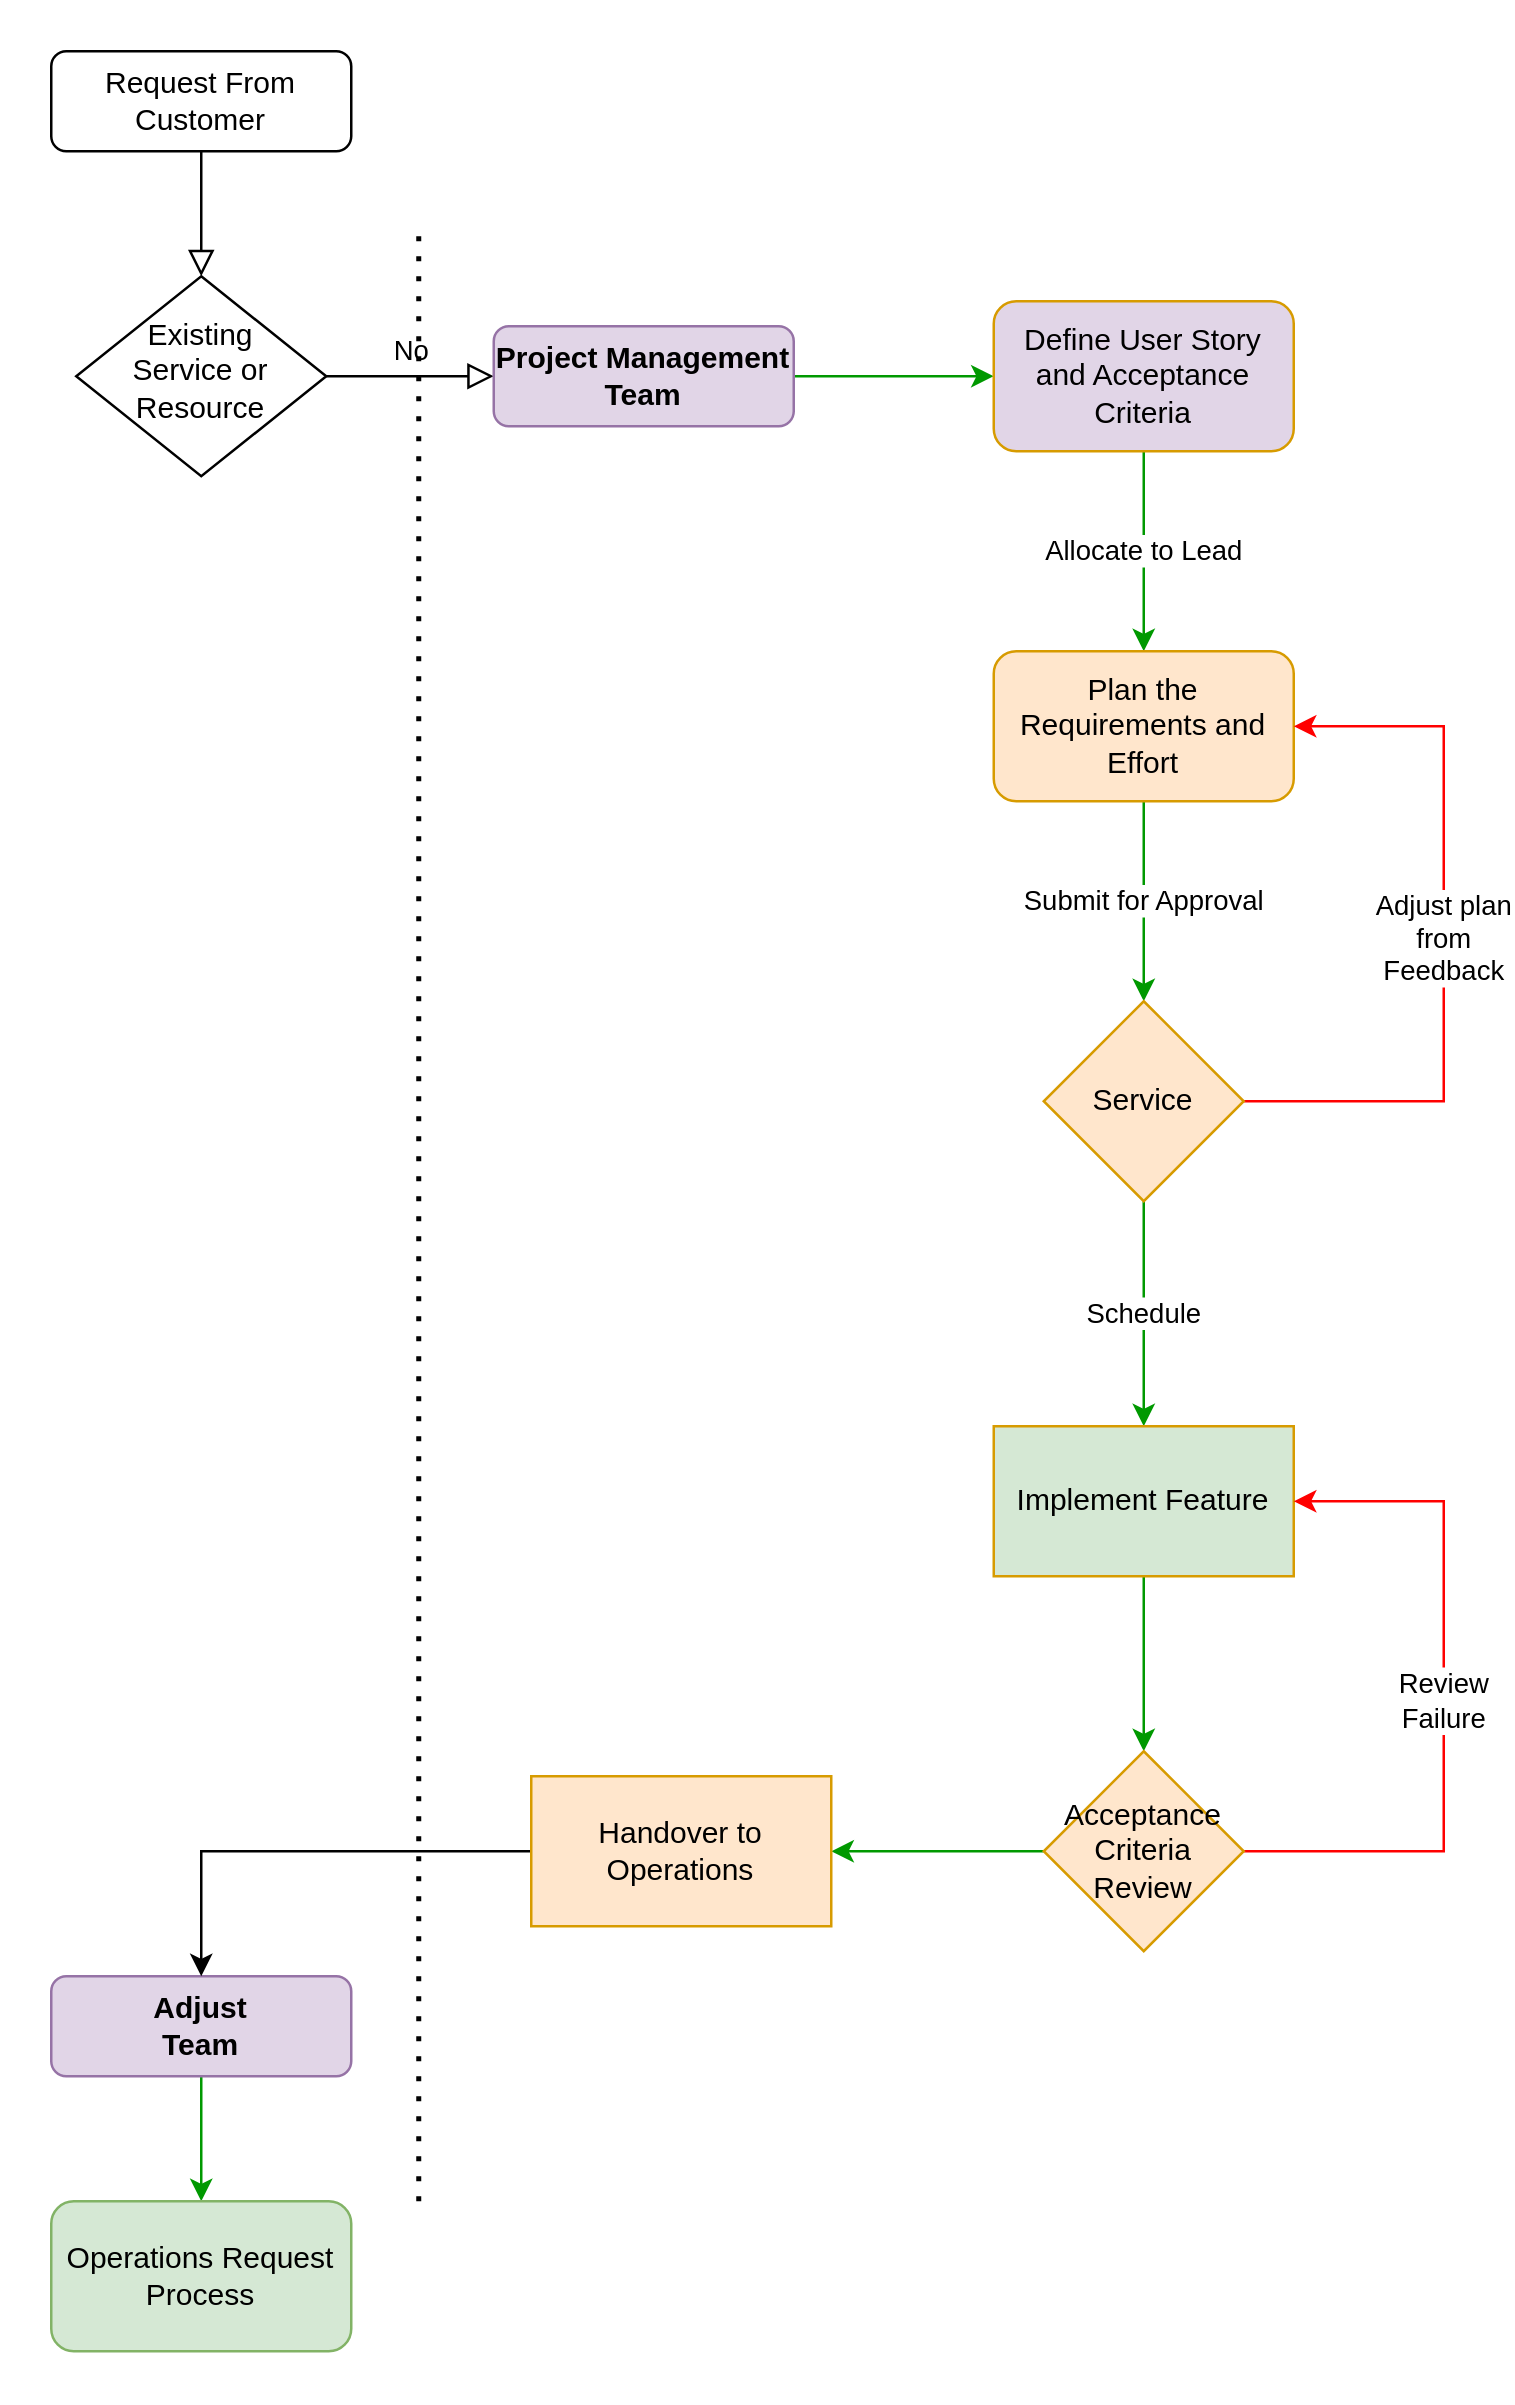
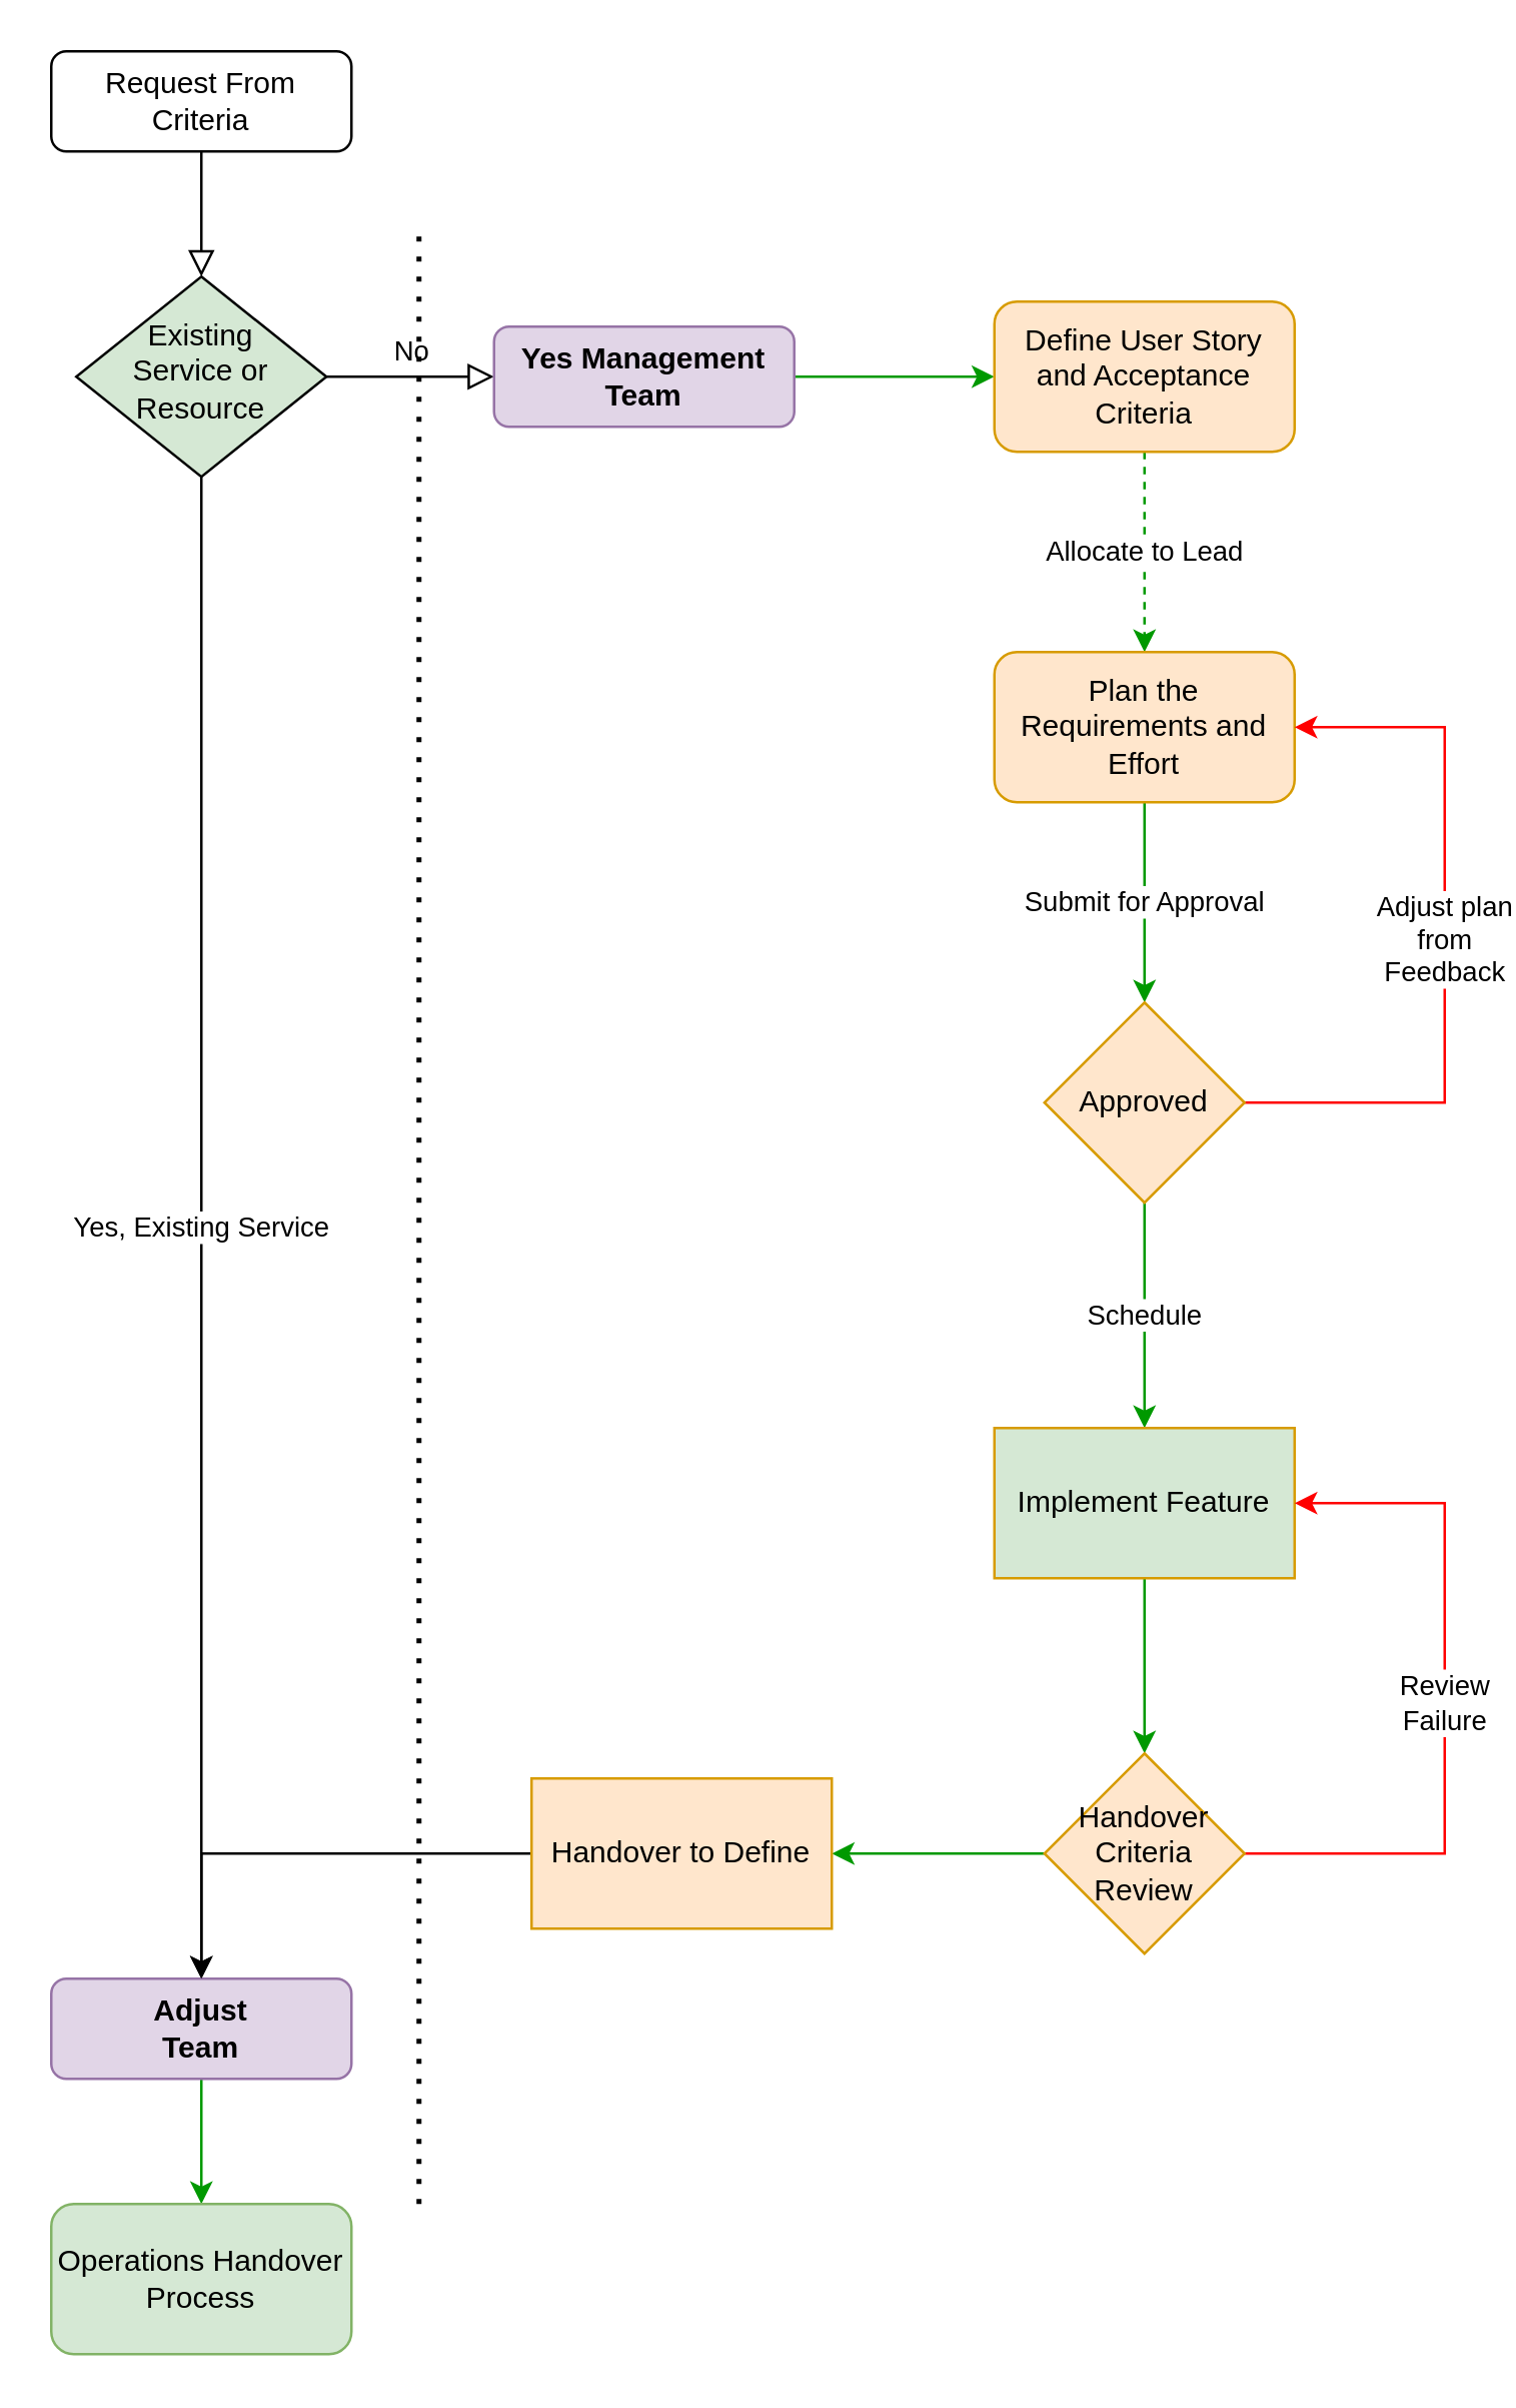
- <mxCell id="3" value="Request From Customer" style="rounded=1;whiteSpace=wrap;html=1;fontSize=12;glass=0;strokeWidth=1;shadow=0;" parent="1" vertex="1"><mxGeometry x="20" y="20" width="120" height="40" as="geometry" /></mxCell>
+ <mxCell id="3" value="Request From Criteria" style="rounded=1;whiteSpace=wrap;html=1;fontSize=12;glass=0;strokeWidth=1;shadow=0;" parent="1" vertex="1"><mxGeometry x="20" y="20" width="120" height="40" as="geometry" /></mxCell>
- <mxCell id="6" value="&lt;div&gt;Existing &lt;br&gt;&lt;/div&gt;&lt;div&gt;Service or Resource&lt;/div&gt;" style="rhombus;whiteSpace=wrap;html=1;shadow=0;fontFamily=Helvetica;fontSize=12;align=center;strokeWidth=1;spacing=6;spacingTop=-4;" parent="1" vertex="1"><mxGeometry x="30" y="110" width="100" height="80" as="geometry" /></mxCell>
+ <mxCell id="6" value="&lt;div&gt;Existing &lt;br&gt;&lt;/div&gt;&lt;div&gt;Service or Resource&lt;/div&gt;" style="rhombus;whiteSpace=wrap;html=1;shadow=0;fontFamily=Helvetica;fontSize=12;align=center;strokeWidth=1;spacing=6;spacingTop=-4;fillColor=#d5e8d4;" parent="1" vertex="1"><mxGeometry x="30" y="110" width="100" height="80" as="geometry" /></mxCell>
- <mxCell id="8" value="Project Management Team" style="rounded=1;whiteSpace=wrap;html=1;fontSize=12;glass=0;strokeWidth=1;shadow=0;fillColor=#e1d5e7;strokeColor=#9673a6;fontStyle=1" parent="1" vertex="1"><mxGeometry x="197" y="130" width="120" height="40" as="geometry" /></mxCell>
+ <mxCell id="8" value="Yes Management Team" style="rounded=1;whiteSpace=wrap;html=1;fontSize=12;glass=0;strokeWidth=1;shadow=0;fillColor=#e1d5e7;strokeColor=#9673a6;fontStyle=1" parent="1" vertex="1"><mxGeometry x="197" y="130" width="120" height="40" as="geometry" /></mxCell>
- <mxCell id="12" value="Define User Story and Acceptance Criteria" style="whiteSpace=wrap;html=1;rounded=1;shadow=0;strokeWidth=1;glass=0;fillColor=#e1d5e7;strokeColor=#d79b00;" vertex="1" parent="1"><mxGeometry x="397" y="120" width="120" height="60" as="geometry" /></mxCell>
+ <mxCell id="12" value="Define User Story and Acceptance Criteria" style="whiteSpace=wrap;html=1;rounded=1;shadow=0;strokeWidth=1;glass=0;fillColor=#ffe6cc;strokeColor=#d79b00;" vertex="1" parent="1"><mxGeometry x="397" y="120" width="120" height="60" as="geometry" /></mxCell>
- <mxCell id="11" value="Allocate to Lead" style="edgeStyle=orthogonalEdgeStyle;rounded=0;orthogonalLoop=1;jettySize=auto;html=1;fillColor=#ffe6cc;strokeColor=#009900;" edge="1" parent="1" source="12" target="14"><mxGeometry relative="1" as="geometry" /></mxCell>
+ <mxCell id="11" value="Allocate to Lead" style="edgeStyle=orthogonalEdgeStyle;rounded=0;orthogonalLoop=1;jettySize=auto;html=1;fillColor=#ffe6cc;strokeColor=#009900;dashed=1;" edge="1" parent="1" source="12" target="14"><mxGeometry relative="1" as="geometry" /></mxCell>
- <mxCell id="17" value="Service" style="rhombus;whiteSpace=wrap;html=1;fillColor=#ffe6cc;strokeColor=#d79b00;" vertex="1" parent="1"><mxGeometry x="417" y="400" width="80" height="80" as="geometry" /></mxCell>
+ <mxCell id="17" value="Approved" style="rhombus;whiteSpace=wrap;html=1;fillColor=#ffe6cc;strokeColor=#d79b00;" vertex="1" parent="1"><mxGeometry x="417" y="400" width="80" height="80" as="geometry" /></mxCell>
+ <mxCell id="5" value="Yes, Existing Service" style="edgeStyle=orthogonalEdgeStyle;rounded=0;orthogonalLoop=1;jettySize=auto;html=1;exitX=0.5;exitY=1;exitDx=0;exitDy=0;entryX=0.5;entryY=0;entryDx=0;entryDy=0;" edge="1" parent="1" source="6" target="10"><mxGeometry relative="1" as="geometry" /></mxCell>
- <mxCell id="24" value="Handover to Operations" style="whiteSpace=wrap;html=1;fillColor=#ffe6cc;strokeColor=#d79b00;" vertex="1" parent="1"><mxGeometry x="212" y="710" width="120" height="60" as="geometry" /></mxCell>
+ <mxCell id="24" value="Handover to Define" style="whiteSpace=wrap;html=1;fillColor=#ffe6cc;strokeColor=#d79b00;" vertex="1" parent="1"><mxGeometry x="212" y="710" width="120" height="60" as="geometry" /></mxCell>
- <mxCell id="22" value="Acceptance Criteria Review" style="rhombus;whiteSpace=wrap;html=1;fillColor=#ffe6cc;strokeColor=#d79b00;" vertex="1" parent="1"><mxGeometry x="417" y="700" width="80" height="80" as="geometry" /></mxCell>
+ <mxCell id="22" value="Handover Criteria Review" style="rhombus;whiteSpace=wrap;html=1;fillColor=#ffe6cc;strokeColor=#d79b00;" vertex="1" parent="1"><mxGeometry x="417" y="700" width="80" height="80" as="geometry" /></mxCell>
- <mxCell id="26" value="Operations Request Process" style="whiteSpace=wrap;html=1;rounded=1;shadow=0;strokeWidth=1;glass=0;fillColor=#d5e8d4;strokeColor=#82b366;" vertex="1" parent="1"><mxGeometry x="20" y="880" width="120" height="60" as="geometry" /></mxCell>
+ <mxCell id="26" value="Operations Handover Process" style="whiteSpace=wrap;html=1;rounded=1;shadow=0;strokeWidth=1;glass=0;fillColor=#d5e8d4;strokeColor=#82b366;" vertex="1" parent="1"><mxGeometry x="20" y="880" width="120" height="60" as="geometry" /></mxCell>
